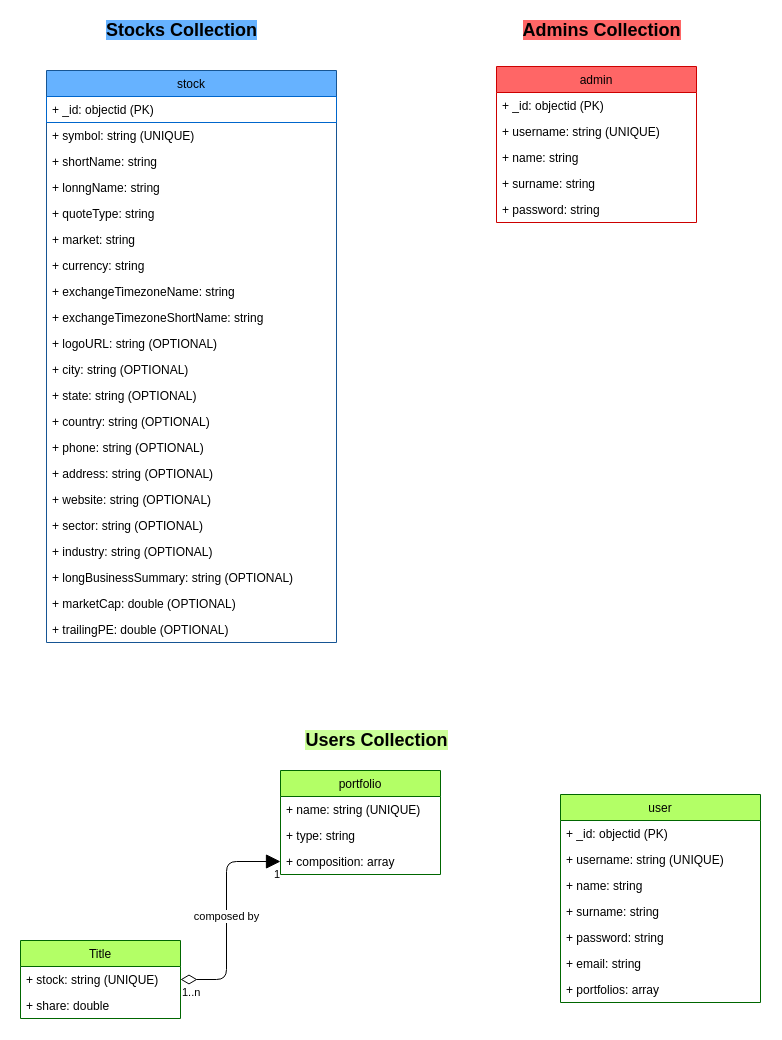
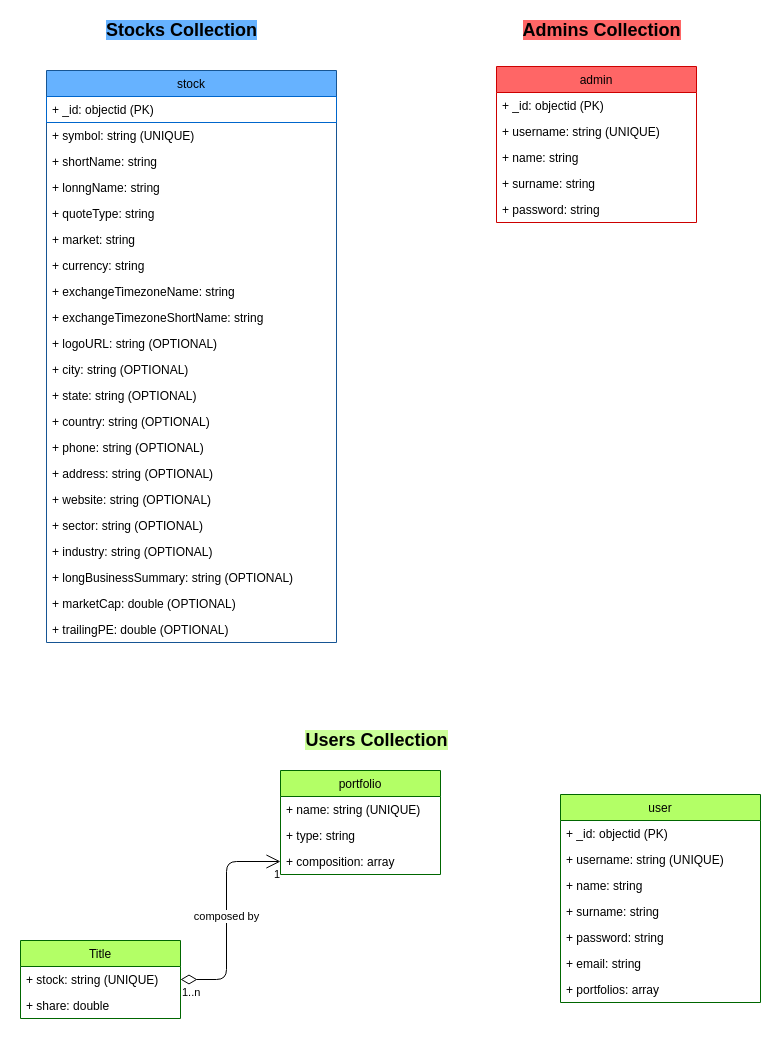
- <mxCell id="2" value="composed by" style="endArrow=block;html=1;endSize=12;startArrow=diamondThin;startSize=14;startFill=0;edgeStyle=orthogonalEdgeStyle;entryX=0;entryY=0.5;entryDx=0;entryDy=0;exitX=1;exitY=0.5;exitDx=0;exitDy=0;" edge="1" parent="1" source="49" target="47"><mxGeometry relative="1" as="geometry"><mxPoint x="380" y="830" as="sourcePoint" /><mxPoint x="540" y="830" as="targetPoint" /><Array as="points"><mxPoint x="226" y="979" /><mxPoint x="226" y="861" /></Array></mxGeometry></mxCell>
+ <mxCell id="2" value="composed by" style="endArrow=open;html=1;endSize=12;startArrow=diamondThin;startSize=14;startFill=0;edgeStyle=orthogonalEdgeStyle;entryX=0;entryY=0.5;entryDx=0;entryDy=0;exitX=1;exitY=0.5;exitDx=0;exitDy=0;" edge="1" parent="1" source="49" target="47"><mxGeometry relative="1" as="geometry"><mxPoint x="380" y="830" as="sourcePoint" /><mxPoint x="540" y="830" as="targetPoint" /><Array as="points"><mxPoint x="226" y="979" /><mxPoint x="226" y="861" /></Array></mxGeometry></mxCell>
